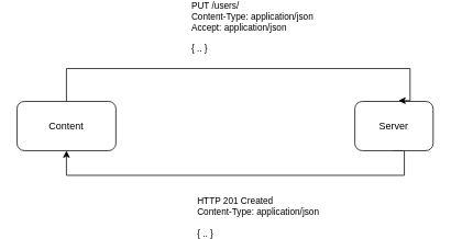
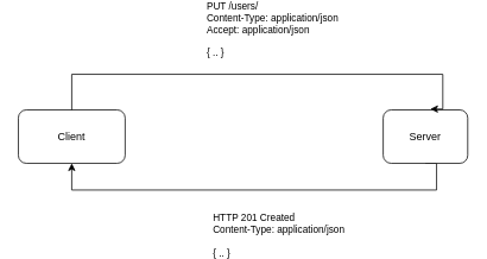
- <mxCell id="2" value="Content" style="rounded=1;whiteSpace=wrap;html=1;" vertex="1" parent="1"><mxGeometry x="20" y="60" width="120" height="60" as="geometry" /></mxCell>
+ <mxCell id="2" value="Client" style="rounded=1;whiteSpace=wrap;html=1;" vertex="1" parent="1"><mxGeometry x="20" y="60" width="120" height="60" as="geometry" /></mxCell>
